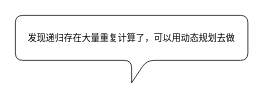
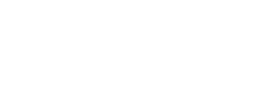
- <mxCell id="2" value="发现递归存在大量重复计算了，可以用动态规划去做&lt;br&gt;" style="shape=callout;rounded=1;whiteSpace=wrap;html=1;perimeter=calloutPerimeter;" vertex="1" parent="1"><mxGeometry x="20" y="20" width="310" height="90" as="geometry" /></mxCell>
